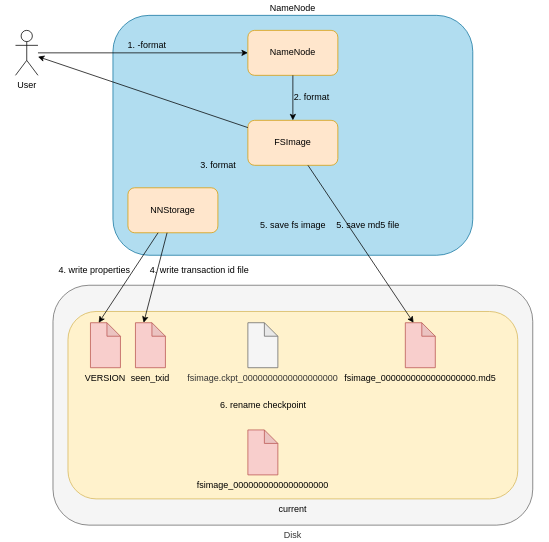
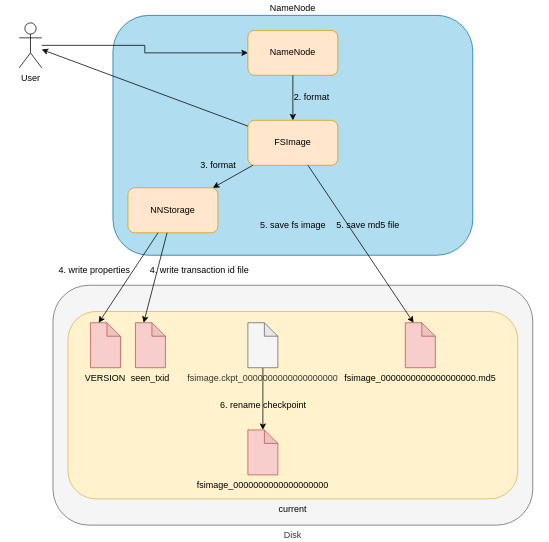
- <mxCell id="26" value="1. -format" style="text;html=1;align=center;verticalAlign=middle;resizable=0;points=[];;autosize=1;" parent="1" vertex="1"><mxGeometry x="160" y="50" width="70" height="20" as="geometry" /></mxCell>
- <mxCell id="2" value="User" style="shape=umlActor;verticalLabelPosition=bottom;labelBackgroundColor=#ffffff;verticalAlign=top;html=1;outlineConnect=0;" parent="1" vertex="1"><mxGeometry x="20" y="40" width="30" height="60" as="geometry" /></mxCell>
+ <mxCell id="2" value="User" style="shape=umlActor;verticalLabelPosition=bottom;labelBackgroundColor=#ffffff;verticalAlign=top;html=1;outlineConnect=0;" parent="1" vertex="1"><mxGeometry x="25" y="30" width="30" height="60" as="geometry" /></mxCell>
+ <mxCell id="17" style="rounded=0;orthogonalLoop=1;jettySize=auto;html=1;" parent="1" source="14" target="16" edge="1"><mxGeometry relative="1" as="geometry" /></mxCell>
+ <mxCell id="8" style="edgeStyle=none;rounded=0;orthogonalLoop=1;jettySize=auto;html=1;entryX=0.5;entryY=0;entryDx=0;entryDy=0;entryPerimeter=0;" parent="1" source="9" target="22" edge="1"><mxGeometry relative="1" as="geometry" /></mxCell>
